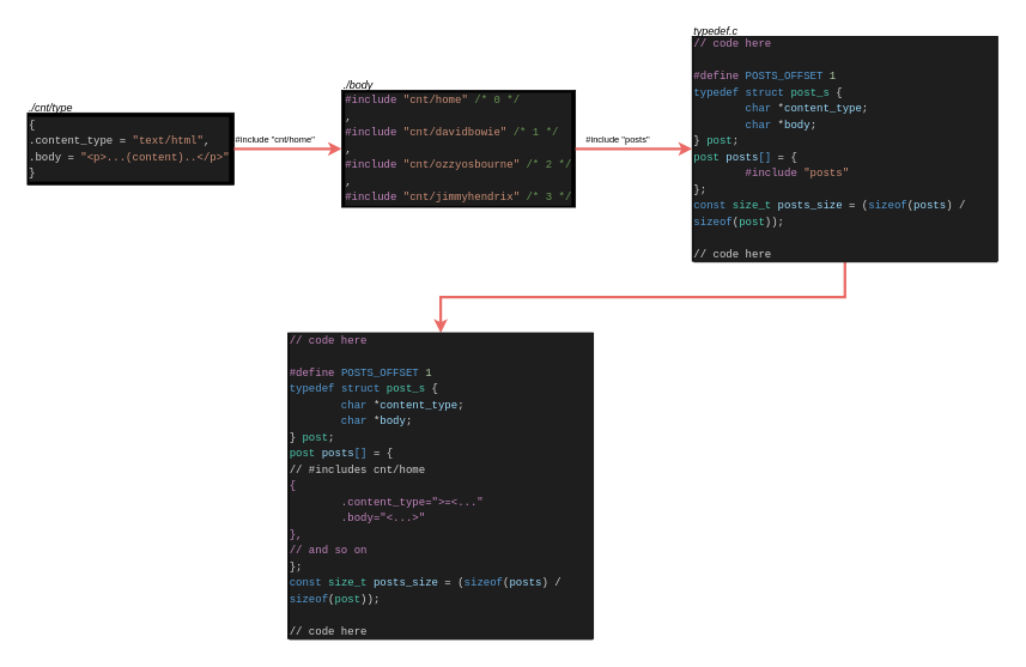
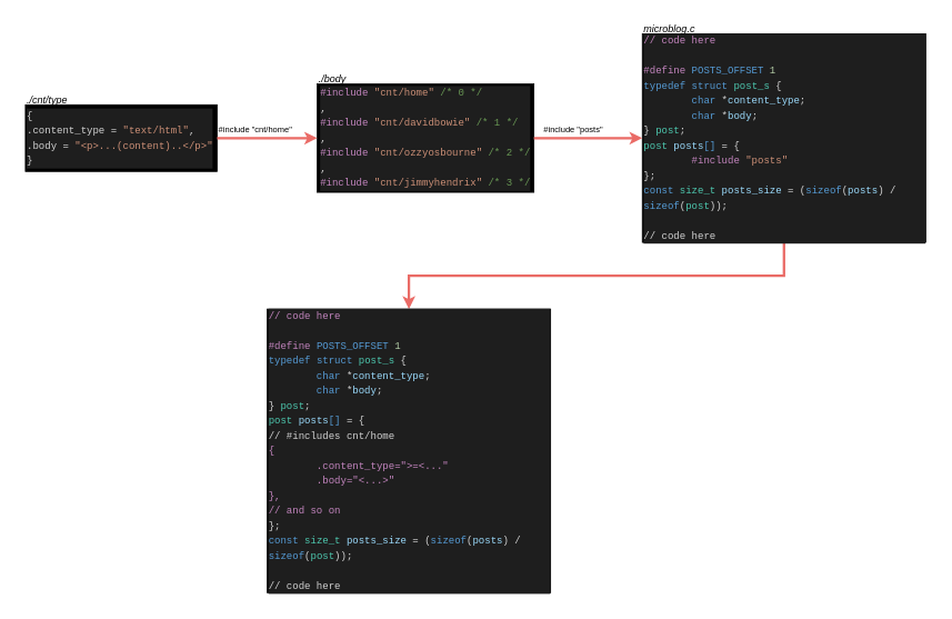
- <mxCell id="5" value="&lt;i&gt;typedef.c&lt;/i&gt;" style="text;html=1;strokeColor=none;fillColor=none;align=left;verticalAlign=middle;whiteSpace=wrap;rounded=0;" parent="1" vertex="1"><mxGeometry x="770" y="30" width="90" height="10" as="geometry" /></mxCell>
+ <mxCell id="5" value="&lt;i&gt;microblog.c&lt;/i&gt;" style="text;html=1;strokeColor=none;fillColor=none;align=left;verticalAlign=middle;whiteSpace=wrap;rounded=0;" parent="1" vertex="1"><mxGeometry x="770" y="30" width="90" height="10" as="geometry" /></mxCell>
